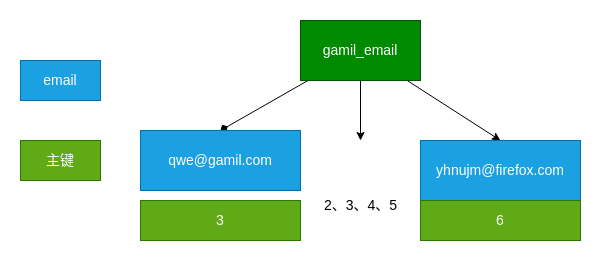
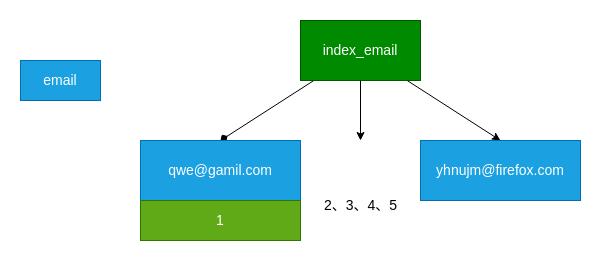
- <mxCell id="7" value="&lt;font style=&quot;font-size: 14px&quot;&gt;gamil_email&lt;/font&gt;" style="rounded=0;whiteSpace=wrap;html=1;fillColor=#008a00;fontColor=#ffffff;strokeColor=#005700;" parent="1" vertex="1"><mxGeometry x="300" y="20" width="120" height="60" as="geometry" /></mxCell>
+ <mxCell id="7" value="&lt;font style=&quot;font-size: 14px&quot;&gt;index_email&lt;/font&gt;" style="rounded=0;whiteSpace=wrap;html=1;fillColor=#008a00;fontColor=#ffffff;strokeColor=#005700;" parent="1" vertex="1"><mxGeometry x="300" y="20" width="120" height="60" as="geometry" /></mxCell>
- <mxCell id="3" value="&lt;span style=&quot;font-size: 14px&quot;&gt;主键&lt;/span&gt;" style="rounded=0;whiteSpace=wrap;html=1;fillColor=#60a917;fontColor=#ffffff;strokeColor=#2D7600;" parent="1" vertex="1"><mxGeometry x="20" y="140" width="80" height="40" as="geometry" /></mxCell>
- <mxCell id="8" value="qwe@gamil.com" style="rounded=0;whiteSpace=wrap;html=1;fontSize=14;strokeColor=#006EAF;fillColor=#1ba1e2;fontColor=#ffffff;" parent="1" vertex="1"><mxGeometry x="140" y="130" width="160" height="60" as="geometry" /></mxCell>
+ <mxCell id="8" value="qwe@gamil.com" style="rounded=0;whiteSpace=wrap;html=1;fontSize=14;strokeColor=#006EAF;fillColor=#1ba1e2;fontColor=#ffffff;" parent="1" vertex="1"><mxGeometry x="140" y="140" width="160" height="60" as="geometry" /></mxCell>
- <mxCell id="9" value="3" style="rounded=0;whiteSpace=wrap;html=1;fontSize=14;strokeColor=#2D7600;fillColor=#60a917;fontColor=#ffffff;" parent="1" vertex="1"><mxGeometry x="140" y="200" width="160" height="40" as="geometry" /></mxCell>
+ <mxCell id="9" value="1" style="rounded=0;whiteSpace=wrap;html=1;fontSize=14;strokeColor=#2D7600;fillColor=#60a917;fontColor=#ffffff;" parent="1" vertex="1"><mxGeometry x="140" y="200" width="160" height="40" as="geometry" /></mxCell>
- <mxCell id="11" value="6" style="rounded=0;whiteSpace=wrap;html=1;fontSize=14;strokeColor=#2D7600;fillColor=#60a917;fontColor=#ffffff;" parent="1" vertex="1"><mxGeometry x="420" y="200" width="160" height="40" as="geometry" /></mxCell>
